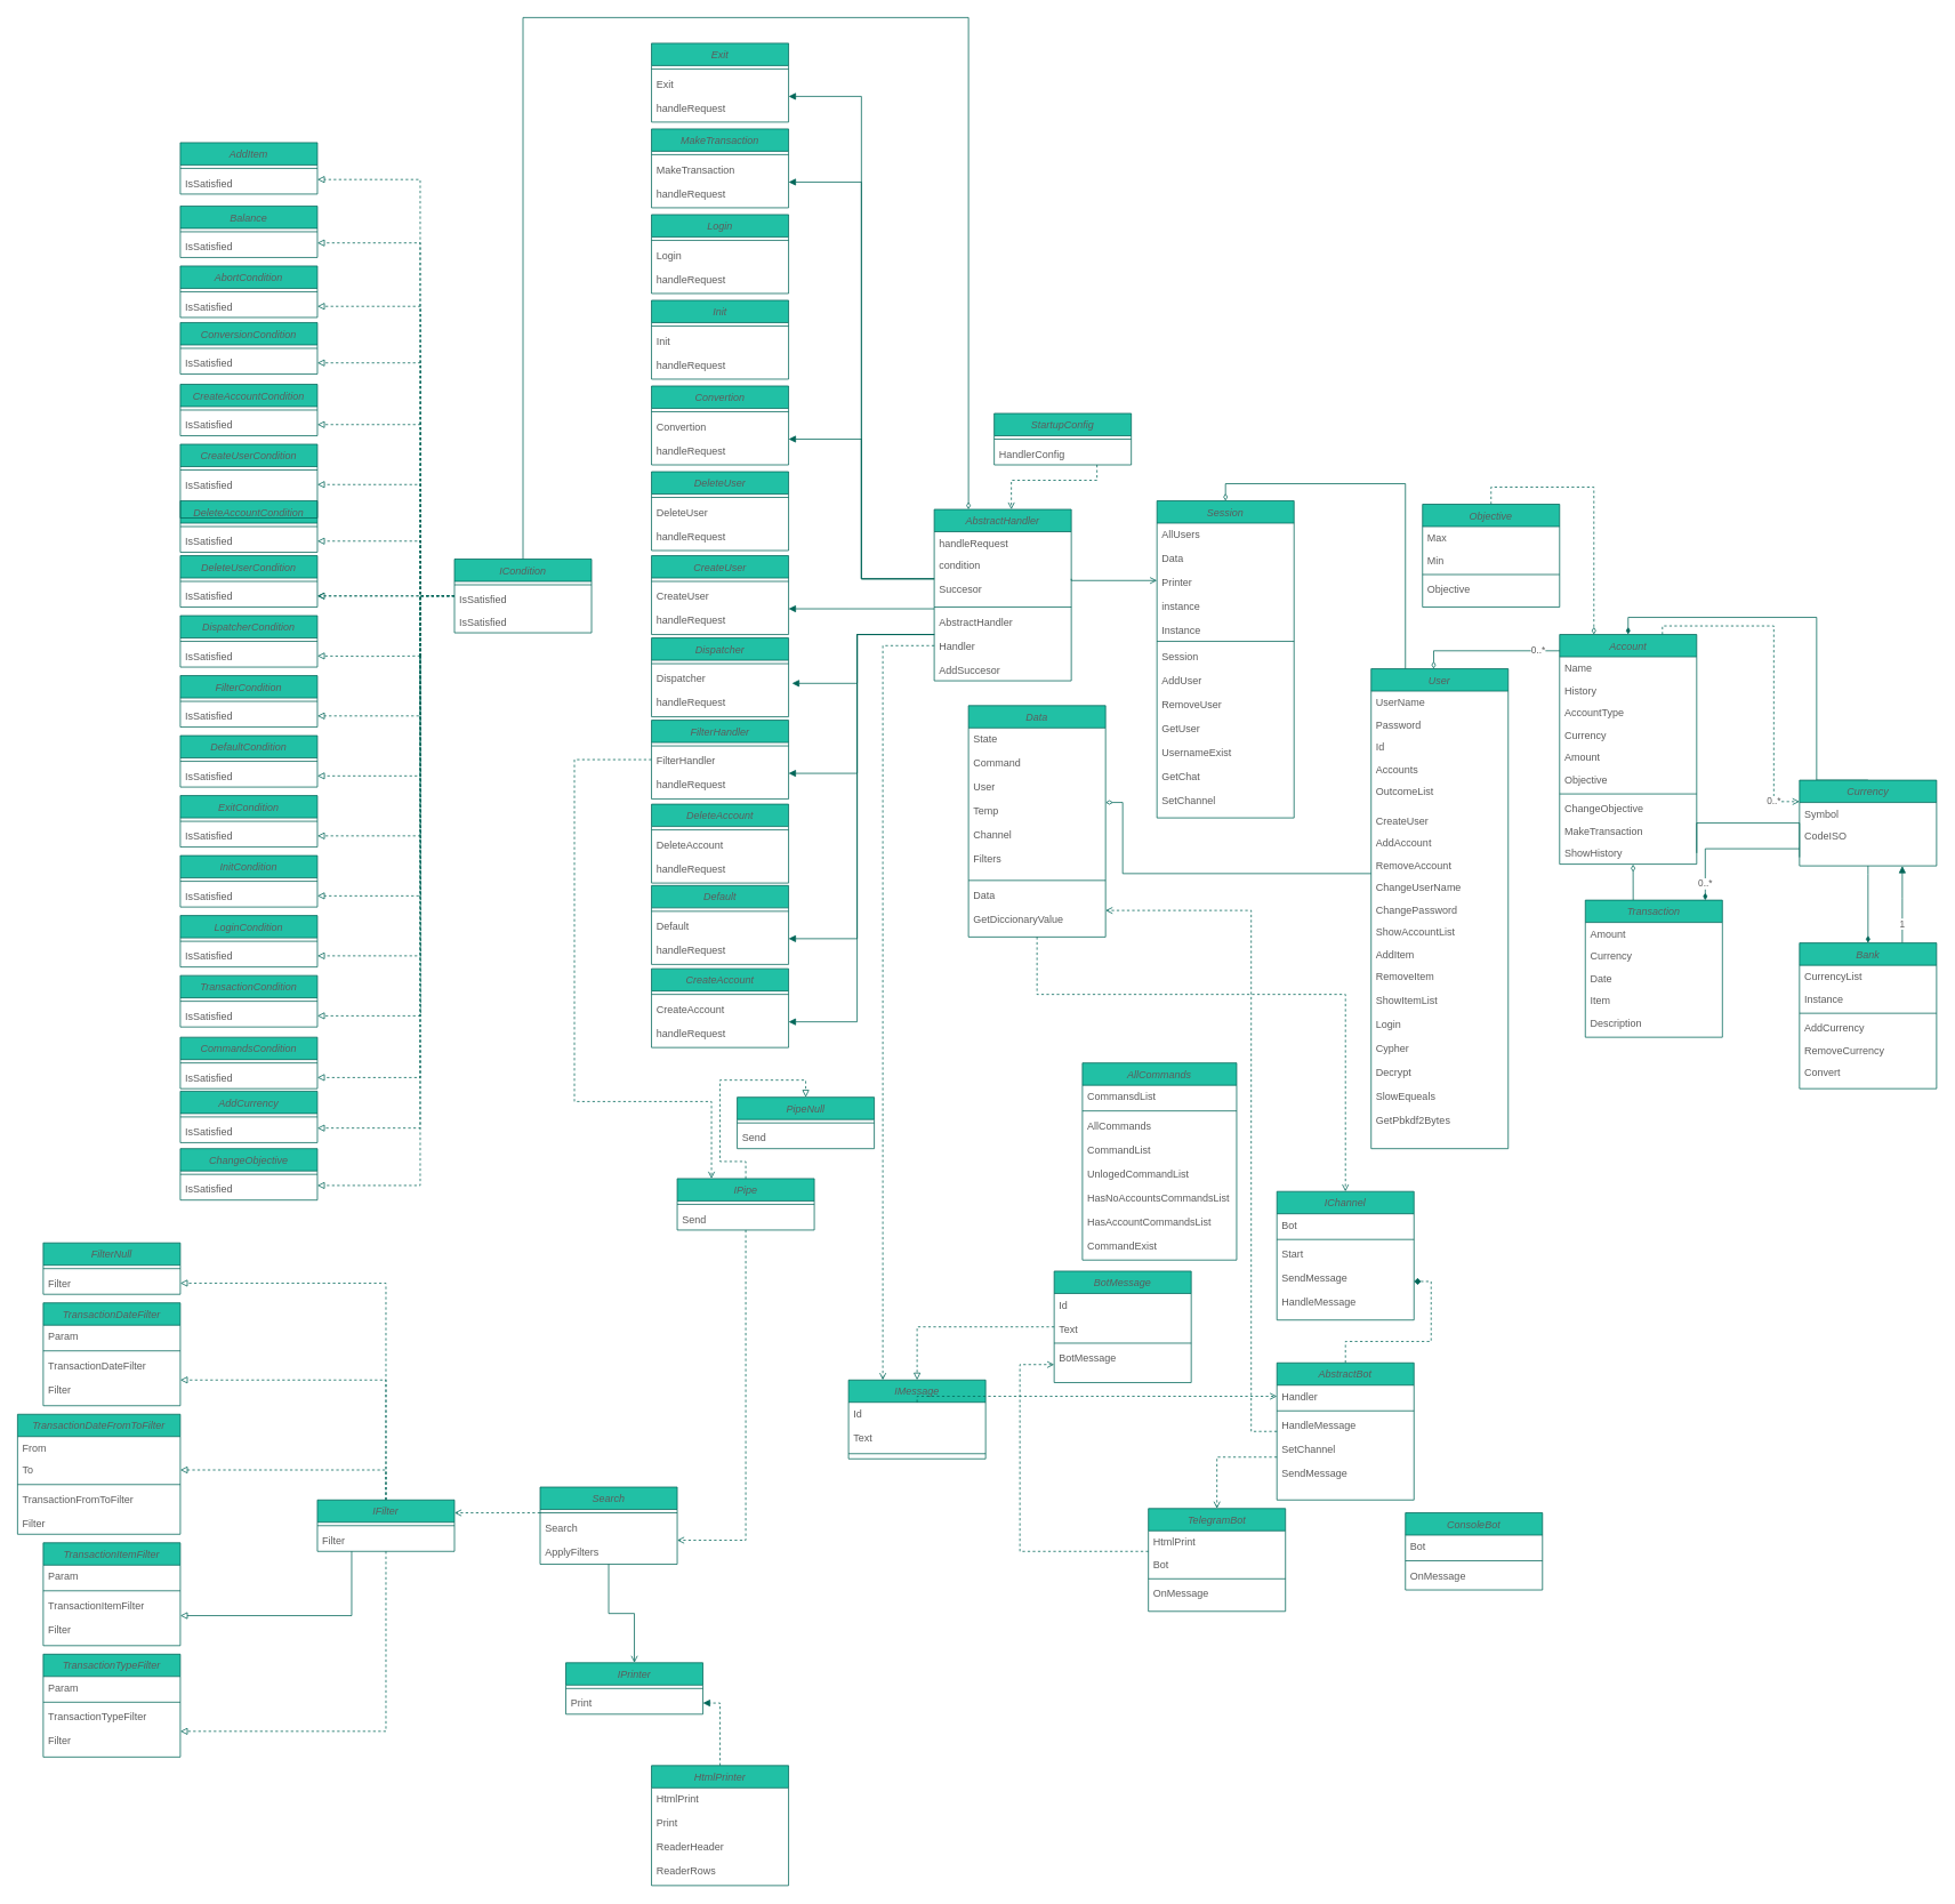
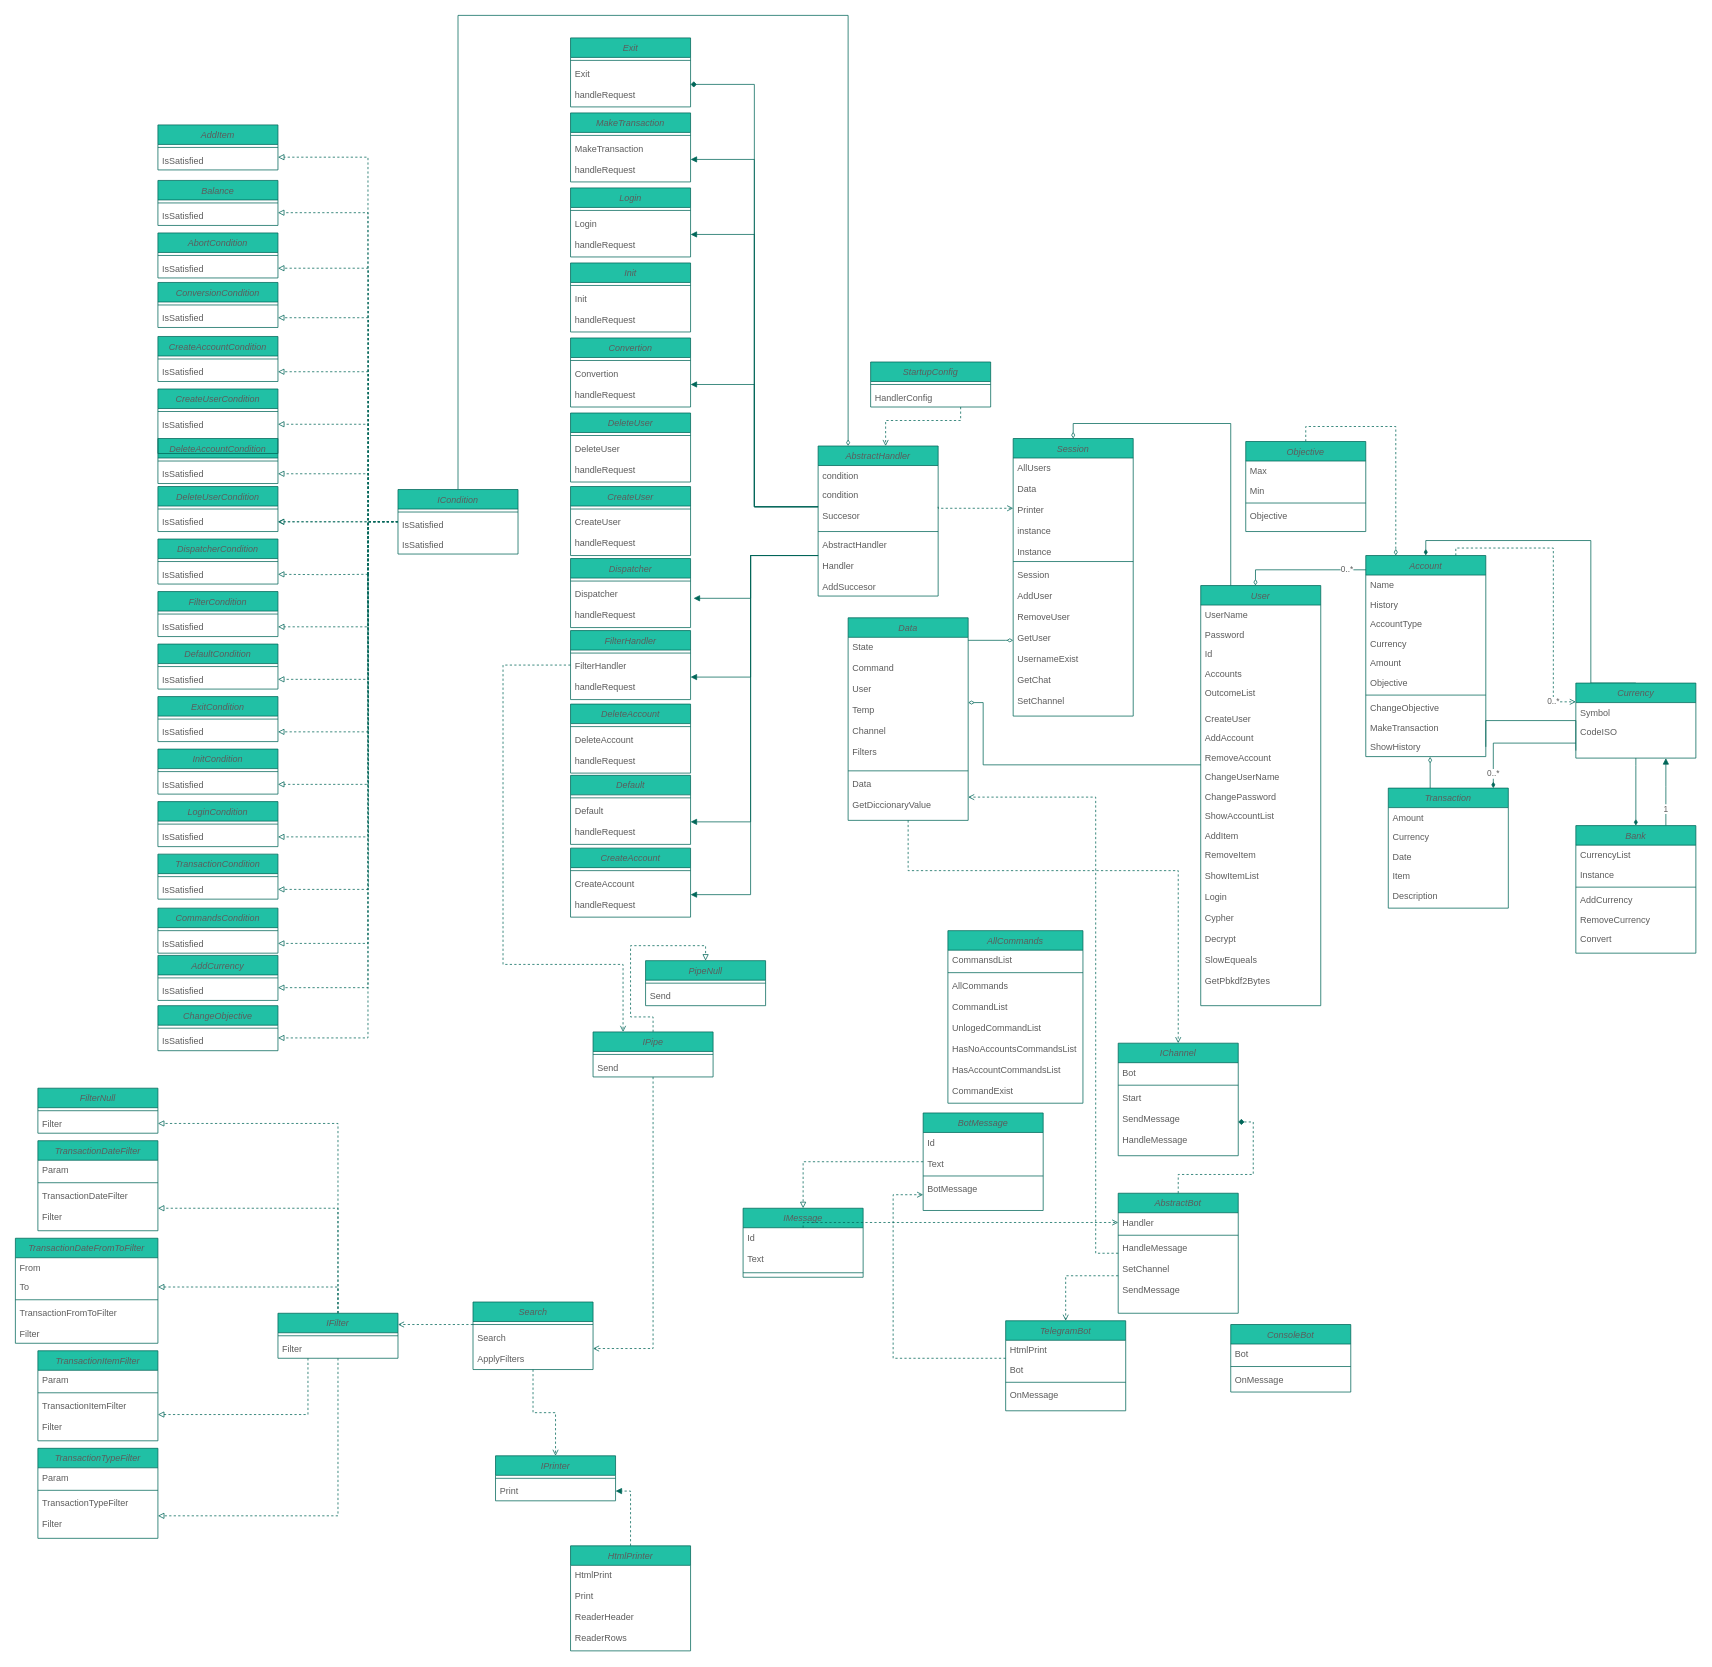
- <mxCell id="81" style="edgeStyle=orthogonalEdgeStyle;rounded=0;orthogonalLoop=1;jettySize=auto;html=1;entryX=1;entryY=0.5;entryDx=0;entryDy=0;endArrow=block;endFill=1;strokeColor=#006658;fontColor=#5C5C5C;" edge="1" parent="1" source="100" target="39"><mxGeometry relative="1" as="geometry" /></mxCell>
+ <mxCell id="81" style="edgeStyle=orthogonalEdgeStyle;rounded=0;orthogonalLoop=1;jettySize=auto;html=1;entryX=1;entryY=0.5;entryDx=0;entryDy=0;endArrow=diamond;endFill=1;strokeColor=#006658;fontColor=#5C5C5C;" edge="1" parent="1" source="100" target="39"><mxGeometry relative="1" as="geometry" /></mxCell>
+ <mxCell id="97" style="edgeStyle=orthogonalEdgeStyle;rounded=0;orthogonalLoop=1;jettySize=auto;html=1;entryX=1;entryY=0.5;entryDx=0;entryDy=0;endArrow=block;endFill=1;strokeColor=#006658;fontColor=#5C5C5C;" edge="1" parent="1" source="100" target="48"><mxGeometry relative="1" as="geometry" /></mxCell>
- <mxCell id="99" value="handleRequest" style="text;align=left;verticalAlign=top;spacingLeft=4;spacingRight=4;overflow=hidden;rotatable=0;points=[[0,0.5],[1,0.5]];portConstraint=eastwest;fontColor=#5C5C5C;" vertex="1" parent="98"><mxGeometry y="26" width="160" height="26" as="geometry" /></mxCell>
+ <mxCell id="99" value="condition" style="text;align=left;verticalAlign=top;spacingLeft=4;spacingRight=4;overflow=hidden;rotatable=0;points=[[0,0.5],[1,0.5]];portConstraint=eastwest;fontColor=#5C5C5C;" vertex="1" parent="98"><mxGeometry y="26" width="160" height="26" as="geometry" /></mxCell>
- <mxCell id="226" style="edgeStyle=orthogonalEdgeStyle;rounded=0;sketch=0;orthogonalLoop=1;jettySize=auto;html=1;exitX=1;exitY=0.5;exitDx=0;exitDy=0;entryX=0;entryY=0.5;entryDx=0;entryDy=0;dashed=0;endArrow=open;endFill=0;strokeColor=#006658;fillColor=#21C0A5;fontColor=#5C5C5C;" edge="1" parent="1" source="100" target="219"><mxGeometry relative="1" as="geometry"><Array as="points"><mxPoint x="1250" y="677" /></Array></mxGeometry></mxCell>
+ <mxCell id="226" style="edgeStyle=orthogonalEdgeStyle;rounded=0;sketch=0;orthogonalLoop=1;jettySize=auto;html=1;exitX=1;exitY=0.5;exitDx=0;exitDy=0;entryX=0;entryY=0.5;entryDx=0;entryDy=0;dashed=1;endArrow=open;endFill=0;strokeColor=#006658;fillColor=#21C0A5;fontColor=#5C5C5C;" edge="1" parent="1" source="100" target="219"><mxGeometry relative="1" as="geometry"><Array as="points"><mxPoint x="1250" y="677" /></Array></mxGeometry></mxCell>
- <mxCell id="52" style="edgeStyle=orthogonalEdgeStyle;rounded=0;orthogonalLoop=1;jettySize=auto;html=1;entryX=1;entryY=0.5;entryDx=0;entryDy=0;endArrow=block;endFill=1;strokeColor=#006658;fontColor=#5C5C5C;" edge="1" parent="1" source="98" target="55"><mxGeometry relative="1" as="geometry"><Array as="points"><mxPoint x="990" y="710" /><mxPoint x="990" y="710" /></Array></mxGeometry></mxCell>
+ <mxCell id="131" style="edgeStyle=orthogonalEdgeStyle;rounded=0;orthogonalLoop=1;jettySize=auto;html=1;entryX=0;entryY=0.5;entryDx=0;entryDy=0;endArrow=diamondThin;endFill=0;strokeColor=#006658;fontColor=#5C5C5C;" edge="1" parent="1" source="222" target="221"><mxGeometry relative="1" as="geometry"><Array as="points"><mxPoint x="1340" y="853" /><mxPoint x="1340" y="853" /></Array></mxGeometry></mxCell>
- <mxCell id="212" style="edgeStyle=orthogonalEdgeStyle;rounded=0;sketch=0;orthogonalLoop=1;jettySize=auto;html=1;exitX=0;exitY=0.5;exitDx=0;exitDy=0;entryX=0.25;entryY=0;entryDx=0;entryDy=0;strokeColor=#006658;fillColor=#21C0A5;fontColor=#5C5C5C;dashed=1;endArrow=open;endFill=0;" edge="1" parent="1" source="102" target="227"><mxGeometry relative="1" as="geometry" /></mxCell>
- <mxCell id="277" style="edgeStyle=orthogonalEdgeStyle;rounded=0;sketch=0;orthogonalLoop=1;jettySize=auto;html=1;entryX=0.5;entryY=0;entryDx=0;entryDy=0;dashed=0;endArrow=open;endFill=0;strokeColor=#006658;fillColor=#21C0A5;fontColor=#5C5C5C;" edge="1" parent="1" source="278" target="283"><mxGeometry relative="1" as="geometry" /></mxCell>
+ <mxCell id="277" style="edgeStyle=orthogonalEdgeStyle;rounded=0;sketch=0;orthogonalLoop=1;jettySize=auto;html=1;entryX=0.5;entryY=0;entryDx=0;entryDy=0;dashed=1;endArrow=open;endFill=0;strokeColor=#006658;fillColor=#21C0A5;fontColor=#5C5C5C;" edge="1" parent="1" source="278" target="283"><mxGeometry relative="1" as="geometry" /></mxCell>
- <mxCell id="106" style="edgeStyle=orthogonalEdgeStyle;rounded=0;orthogonalLoop=1;jettySize=auto;html=1;dashed=0;endArrow=block;endFill=0;strokeColor=#006658;fontColor=#5C5C5C;" edge="1" parent="1" source="266" target="261"><mxGeometry relative="1" as="geometry"><Array as="points"><mxPoint x="410" y="1885" /></Array></mxGeometry></mxCell>
+ <mxCell id="106" style="edgeStyle=orthogonalEdgeStyle;rounded=0;orthogonalLoop=1;jettySize=auto;html=1;dashed=1;endArrow=block;endFill=0;strokeColor=#006658;fontColor=#5C5C5C;" edge="1" parent="1" source="266" target="261"><mxGeometry relative="1" as="geometry"><Array as="points"><mxPoint x="410" y="1885" /></Array></mxGeometry></mxCell>
